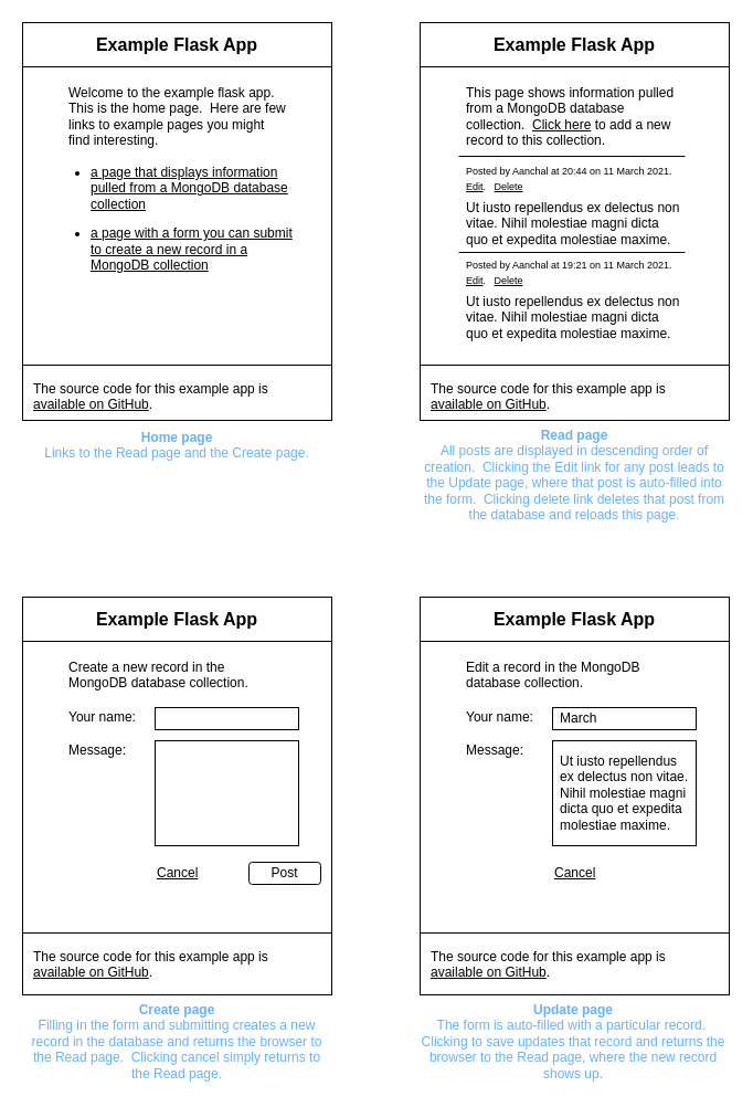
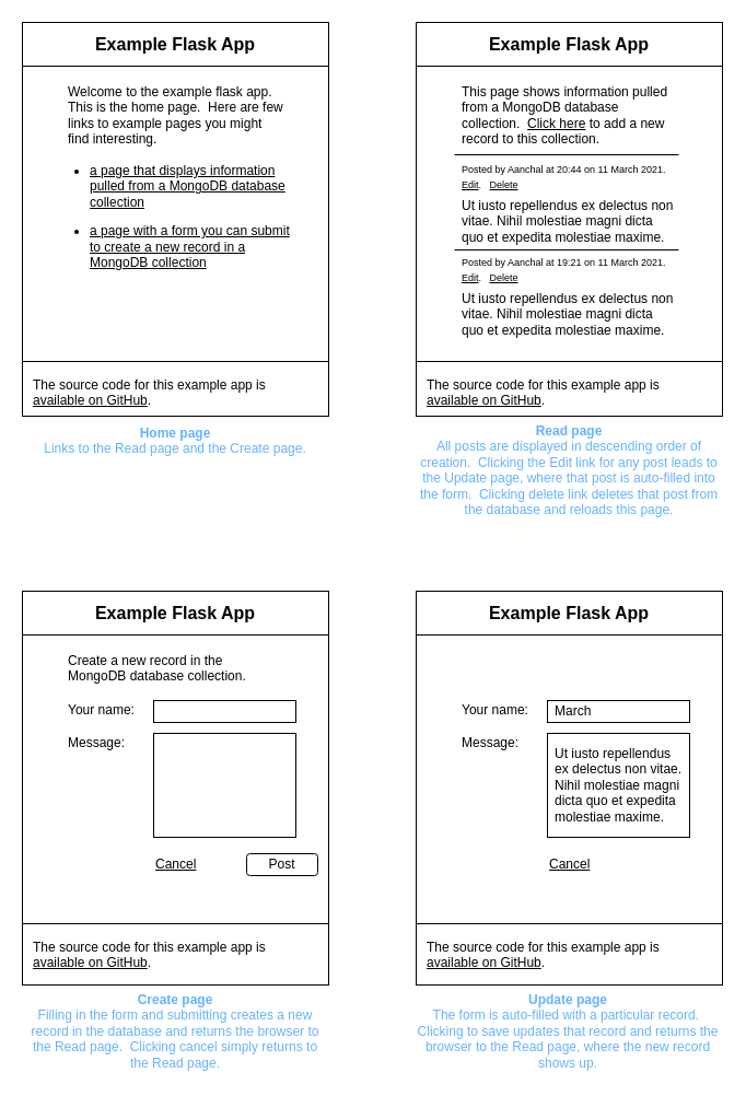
- <mxCell id="30" value="Edit a record in the MongoDB database collection." style="text;html=1;strokeColor=none;fillColor=none;align=left;verticalAlign=top;whiteSpace=wrap;rounded=0;fontSize=12;fontStyle=0" parent="1" vertex="1"><mxGeometry x="420" y="590" width="200" height="40" as="geometry" /></mxCell>
